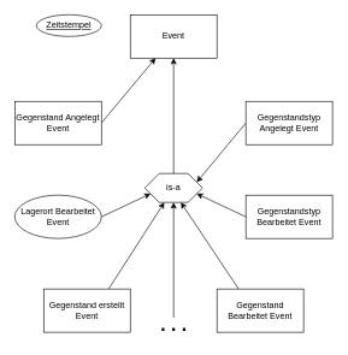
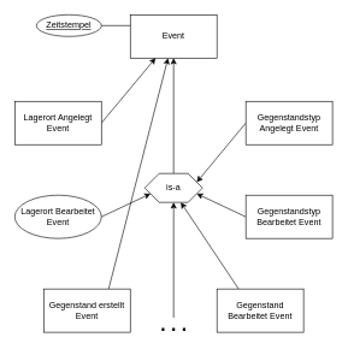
+ <mxCell id="18" style="edgeStyle=none;rounded=0;orthogonalLoop=1;jettySize=auto;html=1;exitX=1;exitY=0.5;exitDx=0;exitDy=0;entryX=0;entryY=0.25;entryDx=0;entryDy=0;endArrow=none;endFill=0;" edge="1" parent="1" source="19" target="2"><mxGeometry relative="1" as="geometry" /></mxCell>
- <mxCell id="4" value="Gegenstand Angelegt Event" style="rounded=0;whiteSpace=wrap;html=1;" vertex="1" parent="1"><mxGeometry x="20" y="140" width="120" height="60" as="geometry" /></mxCell>
+ <mxCell id="4" value="Lagerort Angelegt Event" style="rounded=0;whiteSpace=wrap;html=1;" vertex="1" parent="1"><mxGeometry x="20" y="140" width="120" height="60" as="geometry" /></mxCell>
- <mxCell id="11" style="edgeStyle=none;rounded=0;orthogonalLoop=1;jettySize=auto;html=1;exitX=0.75;exitY=0;exitDx=0;exitDy=0;" edge="1" parent="1" source="12" target="17"><mxGeometry relative="1" as="geometry" /></mxCell>
+ <mxCell id="11" style="edgeStyle=none;rounded=0;orthogonalLoop=1;jettySize=auto;html=1;exitX=0.75;exitY=0;exitDx=0;exitDy=0;" edge="1" parent="1" source="12" target="2"><mxGeometry relative="1" as="geometry" /></mxCell>
